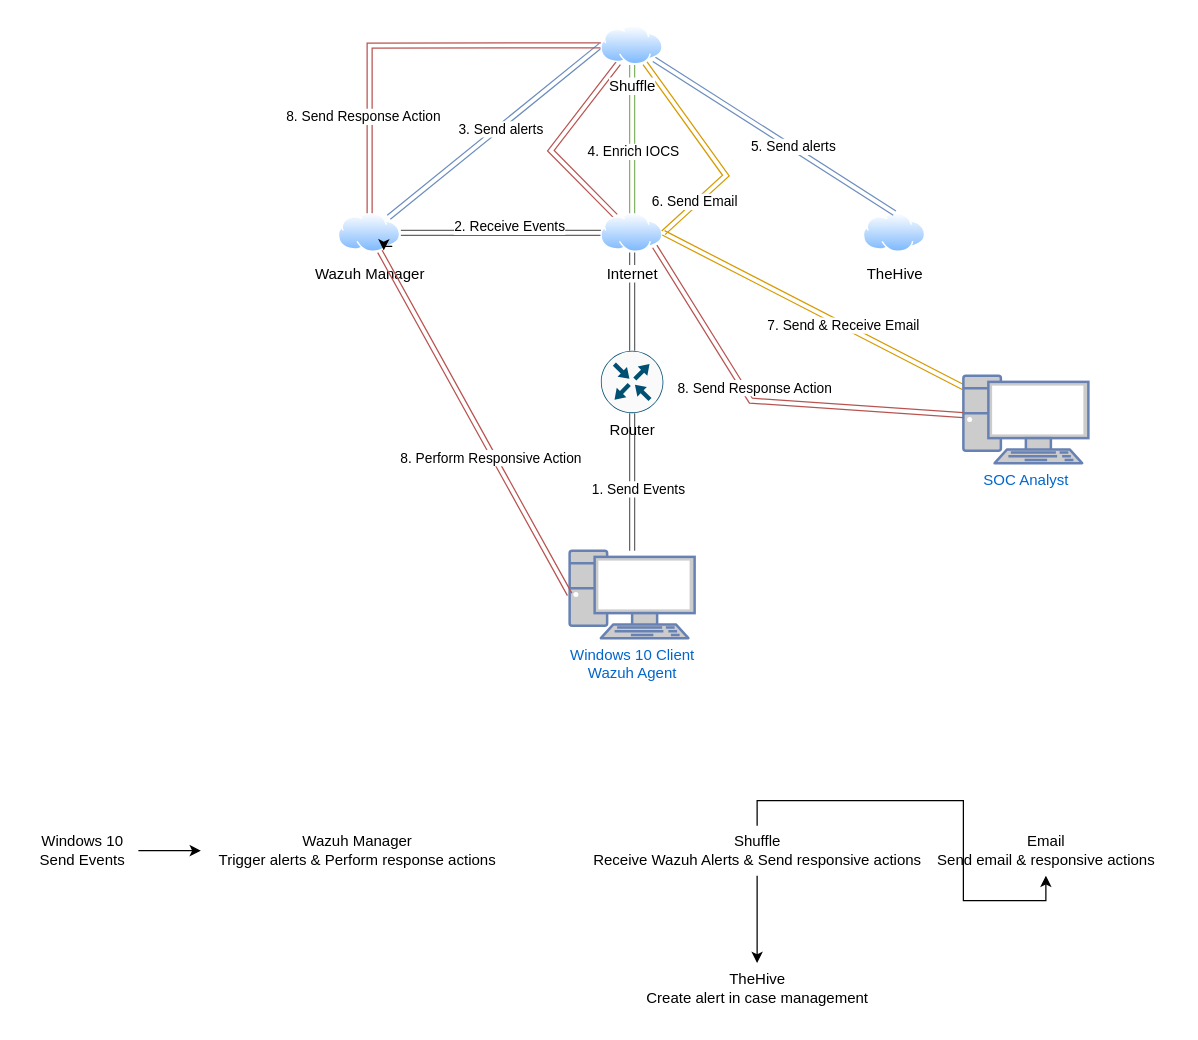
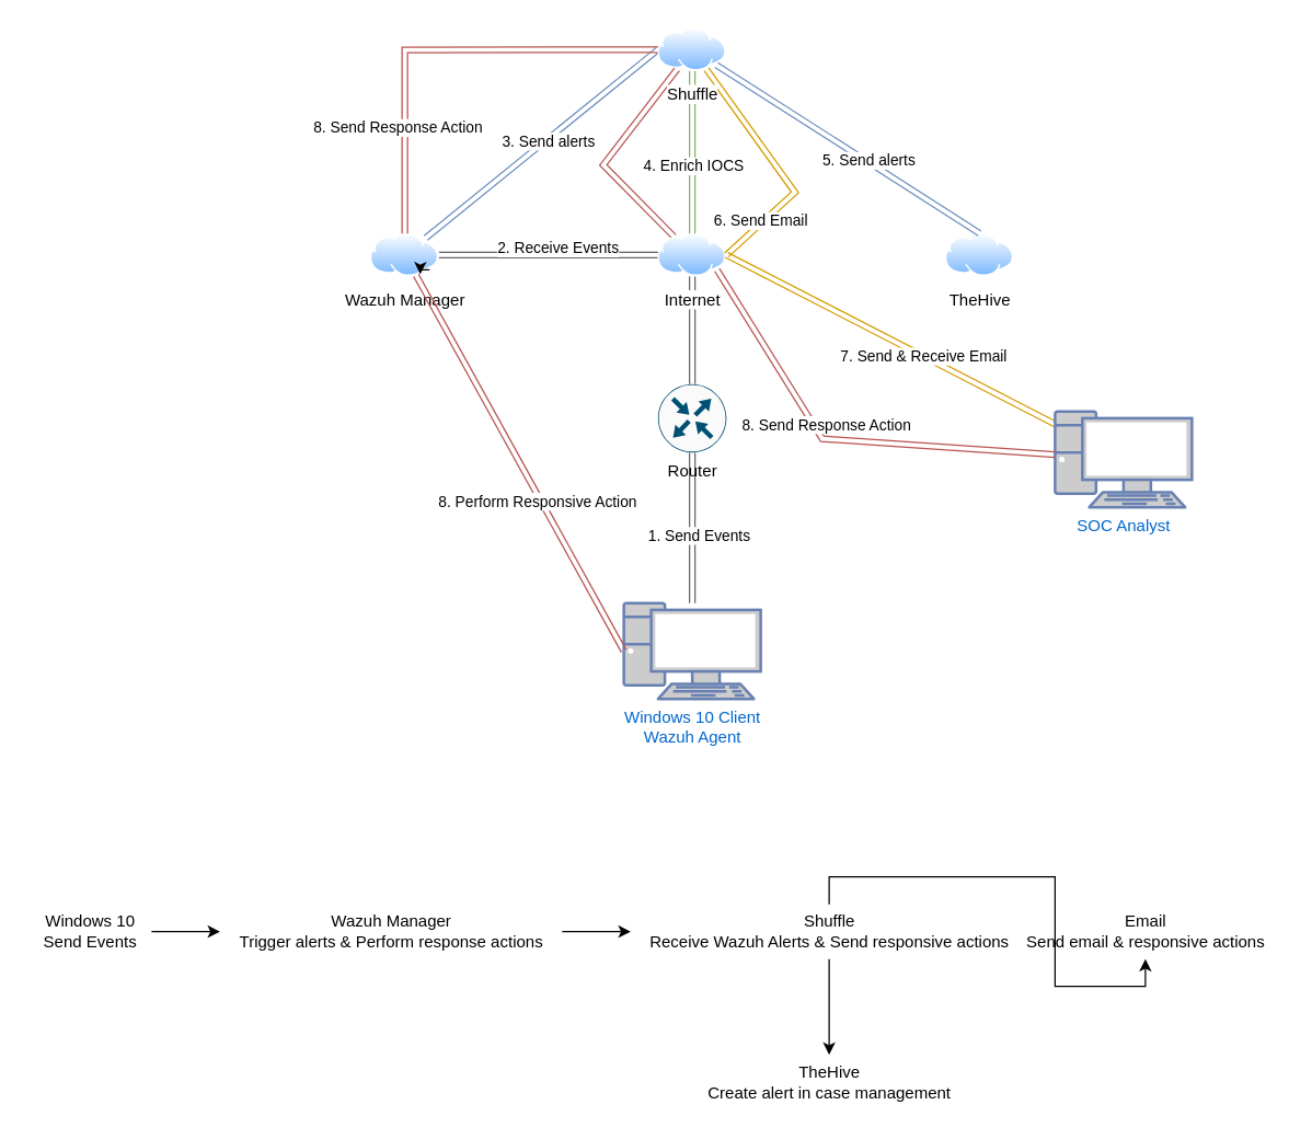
+ <mxCell id="34" value="" style="edgeStyle=orthogonalEdgeStyle;rounded=0;orthogonalLoop=1;jettySize=auto;html=1;" edge="1" parent="1" source="35" target="38"><mxGeometry relative="1" as="geometry" /></mxCell>
